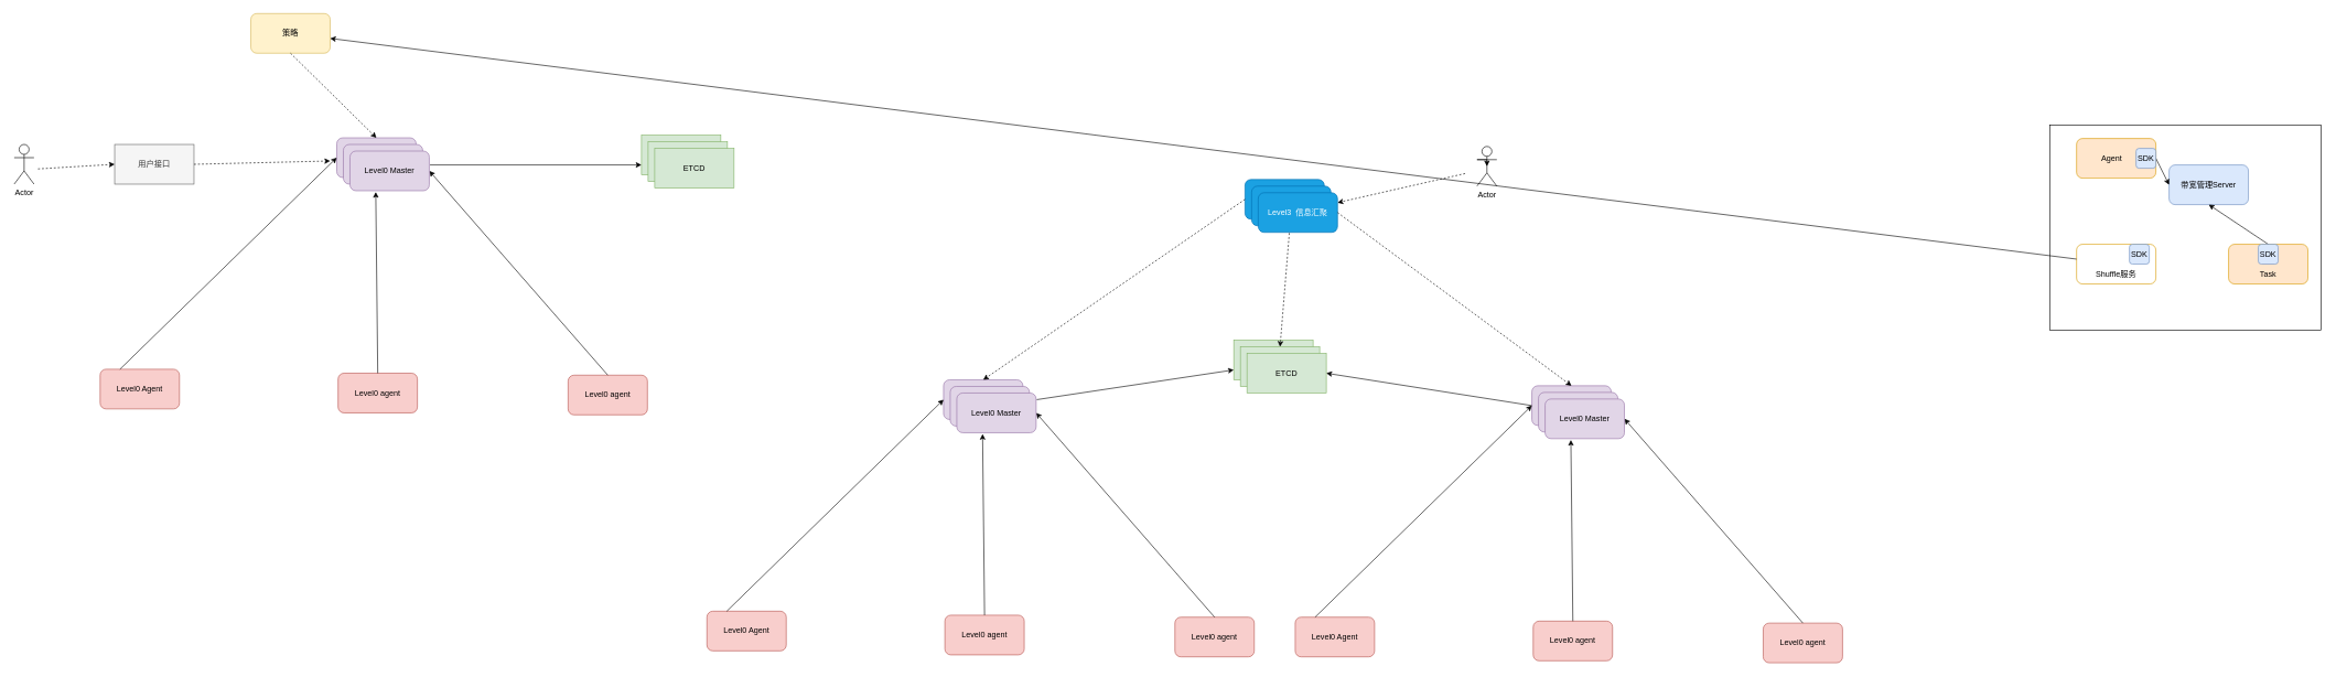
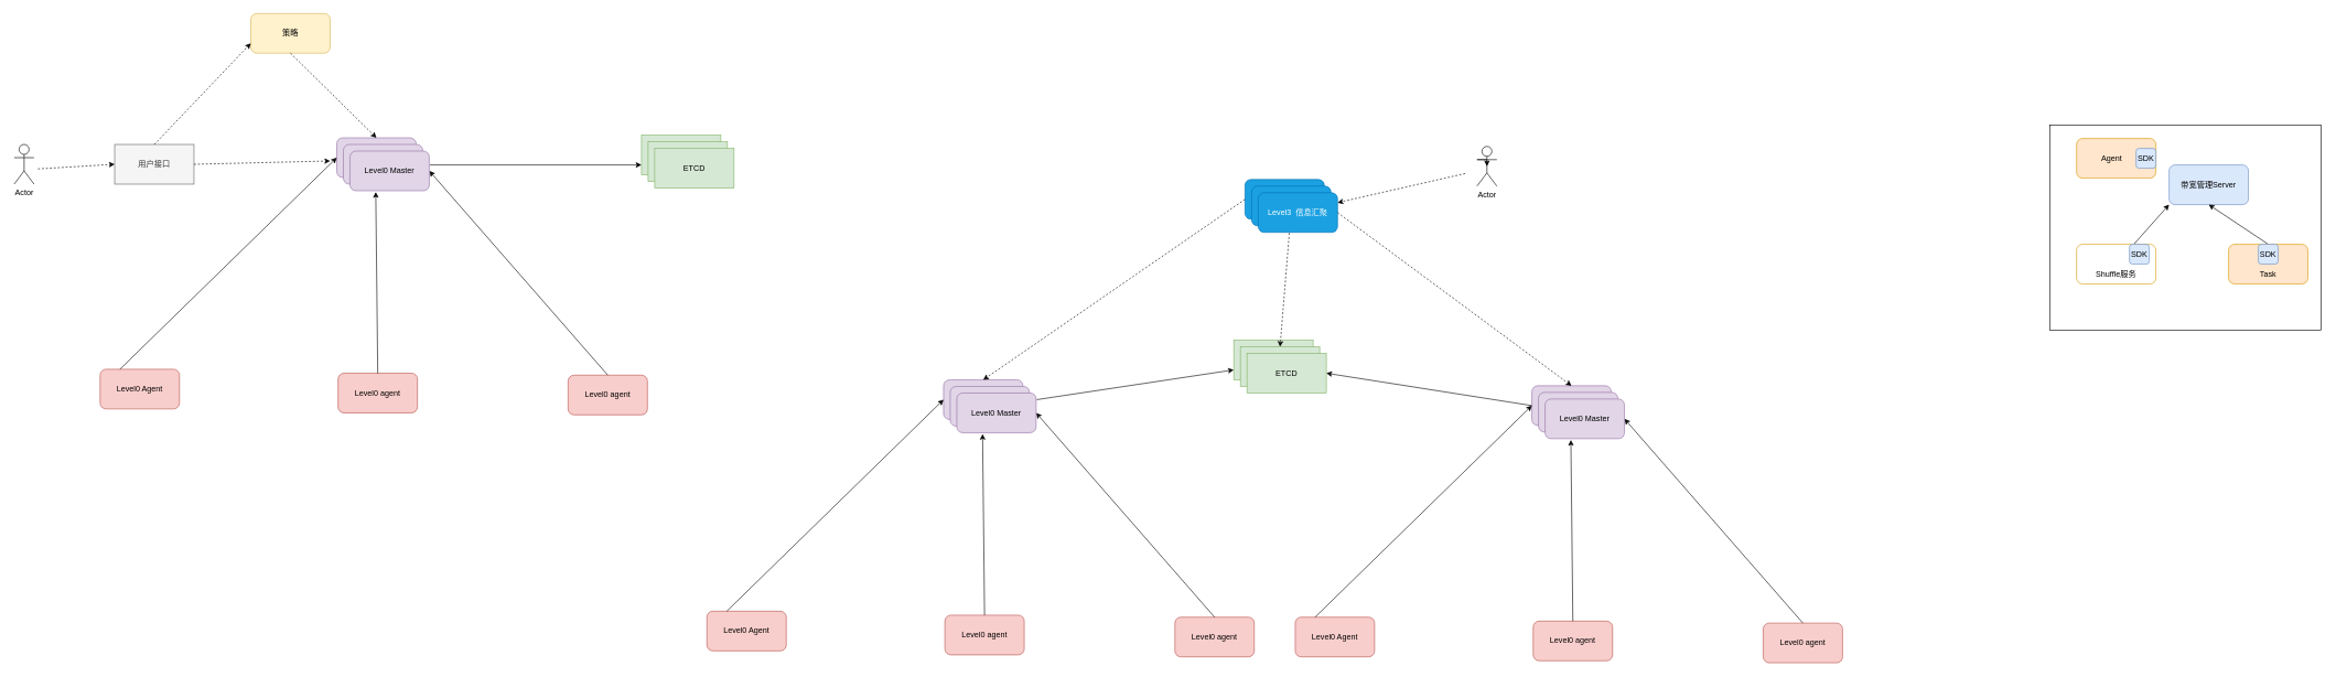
+ <mxCell id="63" value="" style="endArrow=classic;html=1;dashed=1;exitX=0.5;exitY=0;exitDx=0;exitDy=0;entryX=0;entryY=0.75;entryDx=0;entryDy=0;" edge="1" parent="1" source="59" target="60"><mxGeometry width="50" height="50" relative="1" as="geometry"><mxPoint x="21" y="546" as="sourcePoint" /><mxPoint x="71" y="496" as="targetPoint" /></mxGeometry></mxCell>
- <mxCell id="8" value="" style="endArrow=classic;html=1;" parent="1" source="5" target="60" edge="1"><mxGeometry width="50" height="50" relative="1" as="geometry"><mxPoint x="3250" y="349" as="sourcePoint" /><mxPoint x="3300" y="299" as="targetPoint" /></mxGeometry></mxCell>
+ <mxCell id="8" value="" style="endArrow=classic;html=1;entryX=0;entryY=1;entryDx=0;entryDy=0;" parent="1" source="5" target="3" edge="1"><mxGeometry width="50" height="50" relative="1" as="geometry"><mxPoint x="3250" y="349" as="sourcePoint" /><mxPoint x="3300" y="299" as="targetPoint" /></mxGeometry></mxCell>
- <mxCell id="7" value="" style="endArrow=classic;html=1;exitX=1;exitY=0.5;exitDx=0;exitDy=0;entryX=0;entryY=0.5;entryDx=0;entryDy=0;" parent="1" source="4" target="3" edge="1"><mxGeometry width="50" height="50" relative="1" as="geometry"><mxPoint x="3010" y="309" as="sourcePoint" /><mxPoint x="3060" y="259" as="targetPoint" /></mxGeometry></mxCell>
